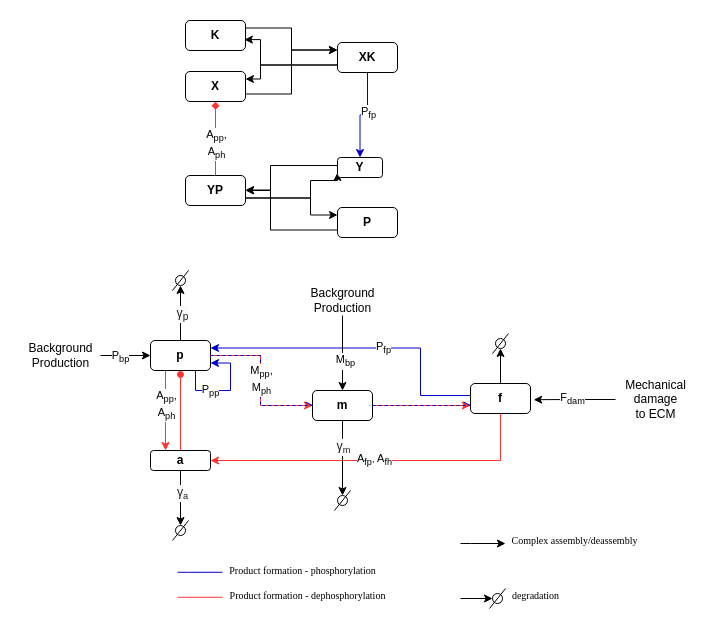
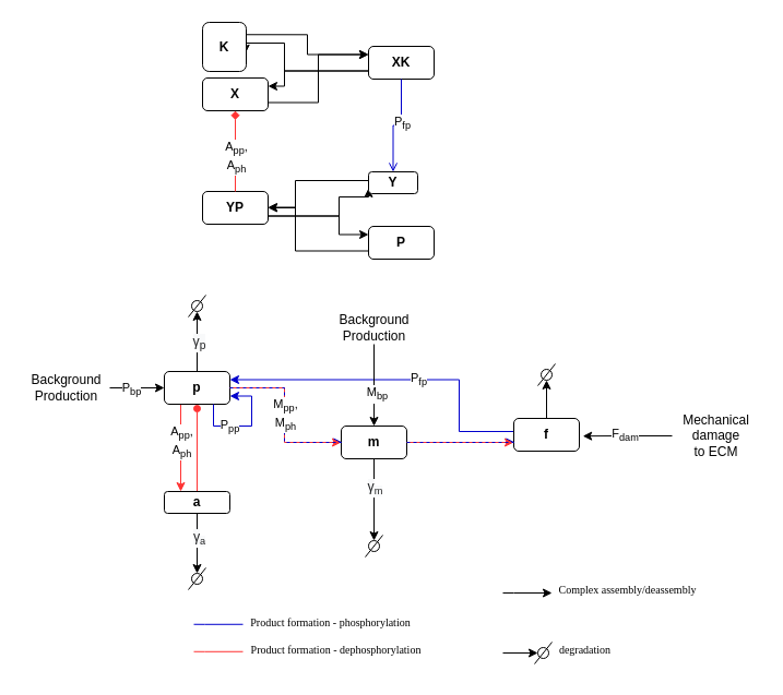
- <mxCell id="65" value="&lt;b&gt;K&lt;/b&gt;" style="rounded=1;whiteSpace=wrap;html=1;" vertex="1" parent="1"><mxGeometry x="185" y="20" width="60" height="30" as="geometry" /></mxCell>
+ <mxCell id="65" value="&lt;b&gt;K&lt;/b&gt;" style="rounded=1;whiteSpace=wrap;html=1;" vertex="1" parent="1"><mxGeometry x="185" y="20" width="40" height="45" as="geometry" /></mxCell>
- <mxCell id="68" style="edgeStyle=orthogonalEdgeStyle;rounded=0;orthogonalLoop=1;jettySize=auto;html=1;strokeColor=#0000CC;exitX=0.5;exitY=1;exitDx=0;exitDy=0;entryX=0.5;entryY=0;entryDx=0;entryDy=0;" edge="1" parent="1" source="58" target="63"><mxGeometry relative="1" as="geometry"><Array as="points" /><mxPoint x="312" y="277.5" as="sourcePoint" /><mxPoint x="470" y="130" as="targetPoint" /></mxGeometry></mxCell>
+ <mxCell id="68" style="edgeStyle=orthogonalEdgeStyle;rounded=0;orthogonalLoop=1;jettySize=auto;html=1;strokeColor=#0000CC;exitX=0.5;exitY=1;exitDx=0;exitDy=0;entryX=0.5;entryY=0;entryDx=0;entryDy=0;endArrow=open;" edge="1" parent="1" source="58" target="63"><mxGeometry relative="1" as="geometry"><Array as="points" /><mxPoint x="312" y="277.5" as="sourcePoint" /><mxPoint x="470" y="130" as="targetPoint" /></mxGeometry></mxCell>
- <mxCell id="13" style="edgeStyle=orthogonalEdgeStyle;rounded=0;orthogonalLoop=1;jettySize=auto;html=1;exitX=0.5;exitY=1;exitDx=0;exitDy=0;entryX=1;entryY=0.5;entryDx=0;entryDy=0;endArrow=classic;endFill=1;strokeColor=#FF3333;" edge="1" parent="1" source="16" target="10"><mxGeometry relative="1" as="geometry" /></mxCell>
- <mxCell id="14" value="A&lt;sub&gt;fp&lt;/sub&gt;&lt;span style=&quot;font-size: 9.167px&quot;&gt;,&amp;nbsp;&lt;/span&gt;A&lt;sub&gt;fh&lt;/sub&gt;" style="edgeLabel;html=1;align=center;verticalAlign=middle;resizable=0;points=[];" vertex="1" connectable="0" parent="13"><mxGeometry x="0.031" y="-1" relative="1" as="geometry"><mxPoint as="offset" /></mxGeometry></mxCell>
